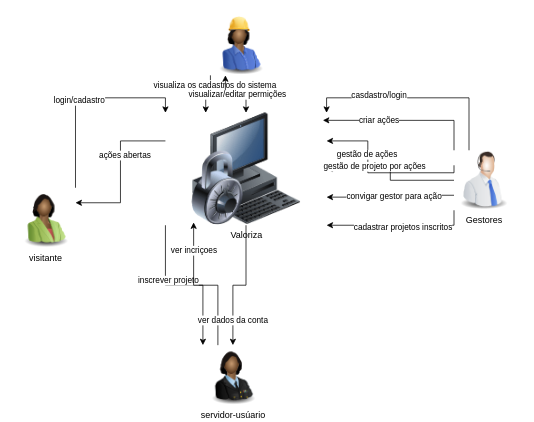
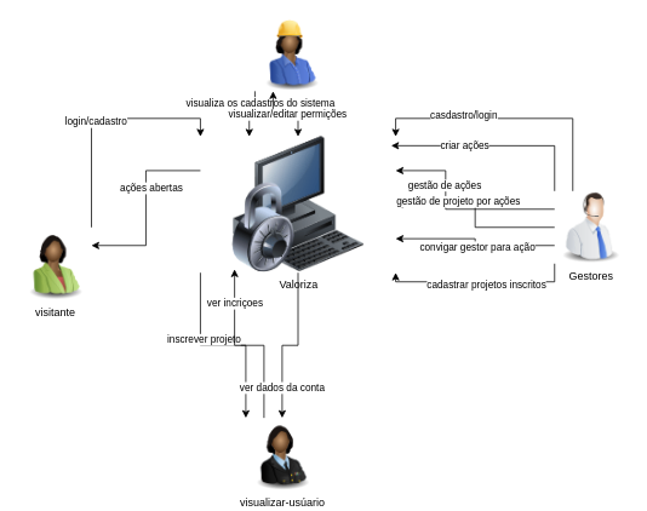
- <mxCell id="32" value="Gestores" style="image;html=1;image=img/lib/clip_art/people/Telesales_Man_128x128.png" vertex="1" parent="1"><mxGeometry x="605" y="200" width="80" height="80" as="geometry" /></mxCell>
+ <mxCell id="32" value="Gestores" style="image;html=1;image=img/lib/clip_art/people/Telesales_Man_128x128.png" vertex="1" parent="1"><mxGeometry x="610" y="210" width="80" height="80" as="geometry" /></mxCell>
- <mxCell id="14" value="&lt;font style=&quot;vertical-align: inherit;&quot;&gt;&lt;font style=&quot;vertical-align: inherit;&quot;&gt;servidor-usúario&lt;/font&gt;&lt;/font&gt;" style="image;html=1;image=img/lib/clip_art/people/Military_Officer_Woman_Black_128x128.png" vertex="1" parent="1"><mxGeometry x="270" y="460" width="80" height="80" as="geometry" /></mxCell>
+ <mxCell id="14" value="&lt;font style=&quot;vertical-align: inherit;&quot;&gt;&lt;font style=&quot;vertical-align: inherit;&quot;&gt;visualizar-usúario&lt;/font&gt;&lt;/font&gt;" style="image;html=1;image=img/lib/clip_art/people/Military_Officer_Woman_Black_128x128.png" vertex="1" parent="1"><mxGeometry x="270" y="460" width="80" height="80" as="geometry" /></mxCell>
